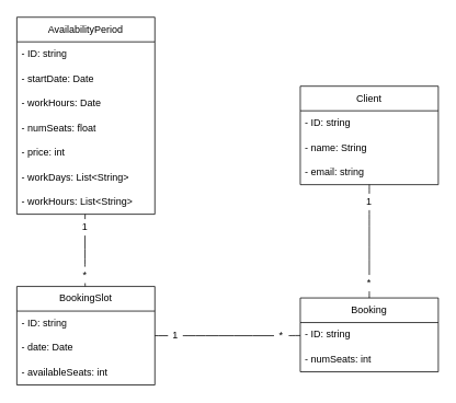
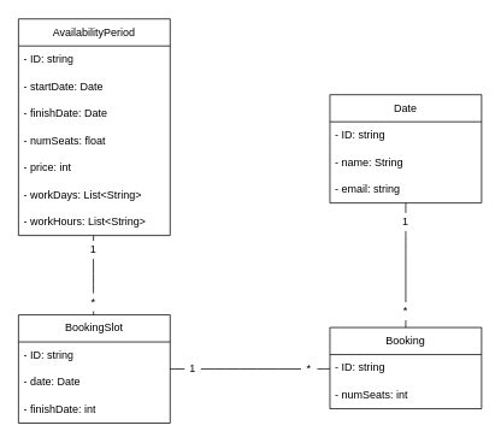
- <mxCell id="27" value="Client" style="swimlane;fontStyle=0;childLayout=stackLayout;horizontal=1;startSize=30;horizontalStack=0;resizeParent=1;resizeParentMax=0;resizeLast=0;collapsible=1;marginBottom=0;whiteSpace=wrap;html=1;" vertex="1" parent="1"><mxGeometry x="365" y="104" width="168" height="120" as="geometry" /></mxCell>
+ <mxCell id="27" value="Date" style="swimlane;fontStyle=0;childLayout=stackLayout;horizontal=1;startSize=30;horizontalStack=0;resizeParent=1;resizeParentMax=0;resizeLast=0;collapsible=1;marginBottom=0;whiteSpace=wrap;html=1;" vertex="1" parent="1"><mxGeometry x="365" y="104" width="168" height="120" as="geometry" /></mxCell>
- <mxCell id="5" value="- workHours: Date" style="text;strokeColor=none;fillColor=none;align=left;verticalAlign=middle;spacingLeft=4;spacingRight=4;overflow=hidden;points=[[0,0.5],[1,0.5]];portConstraint=eastwest;rotatable=0;whiteSpace=wrap;html=1;" vertex="1" parent="2"><mxGeometry y="90" width="168" height="30" as="geometry" /></mxCell>
+ <mxCell id="5" value="- finishDate: Date" style="text;strokeColor=none;fillColor=none;align=left;verticalAlign=middle;spacingLeft=4;spacingRight=4;overflow=hidden;points=[[0,0.5],[1,0.5]];portConstraint=eastwest;rotatable=0;whiteSpace=wrap;html=1;" vertex="1" parent="2"><mxGeometry y="90" width="168" height="30" as="geometry" /></mxCell>
- <mxCell id="13" value="- availableSeats: int" style="text;strokeColor=none;fillColor=none;align=left;verticalAlign=middle;spacingLeft=4;spacingRight=4;overflow=hidden;points=[[0,0.5],[1,0.5]];portConstraint=eastwest;rotatable=0;whiteSpace=wrap;html=1;" vertex="1" parent="10"><mxGeometry y="90" width="168" height="30" as="geometry" /></mxCell>
+ <mxCell id="13" value="- finishDate: int" style="text;strokeColor=none;fillColor=none;align=left;verticalAlign=middle;spacingLeft=4;spacingRight=4;overflow=hidden;points=[[0,0.5],[1,0.5]];portConstraint=eastwest;rotatable=0;whiteSpace=wrap;html=1;" vertex="1" parent="10"><mxGeometry y="90" width="168" height="30" as="geometry" /></mxCell>
